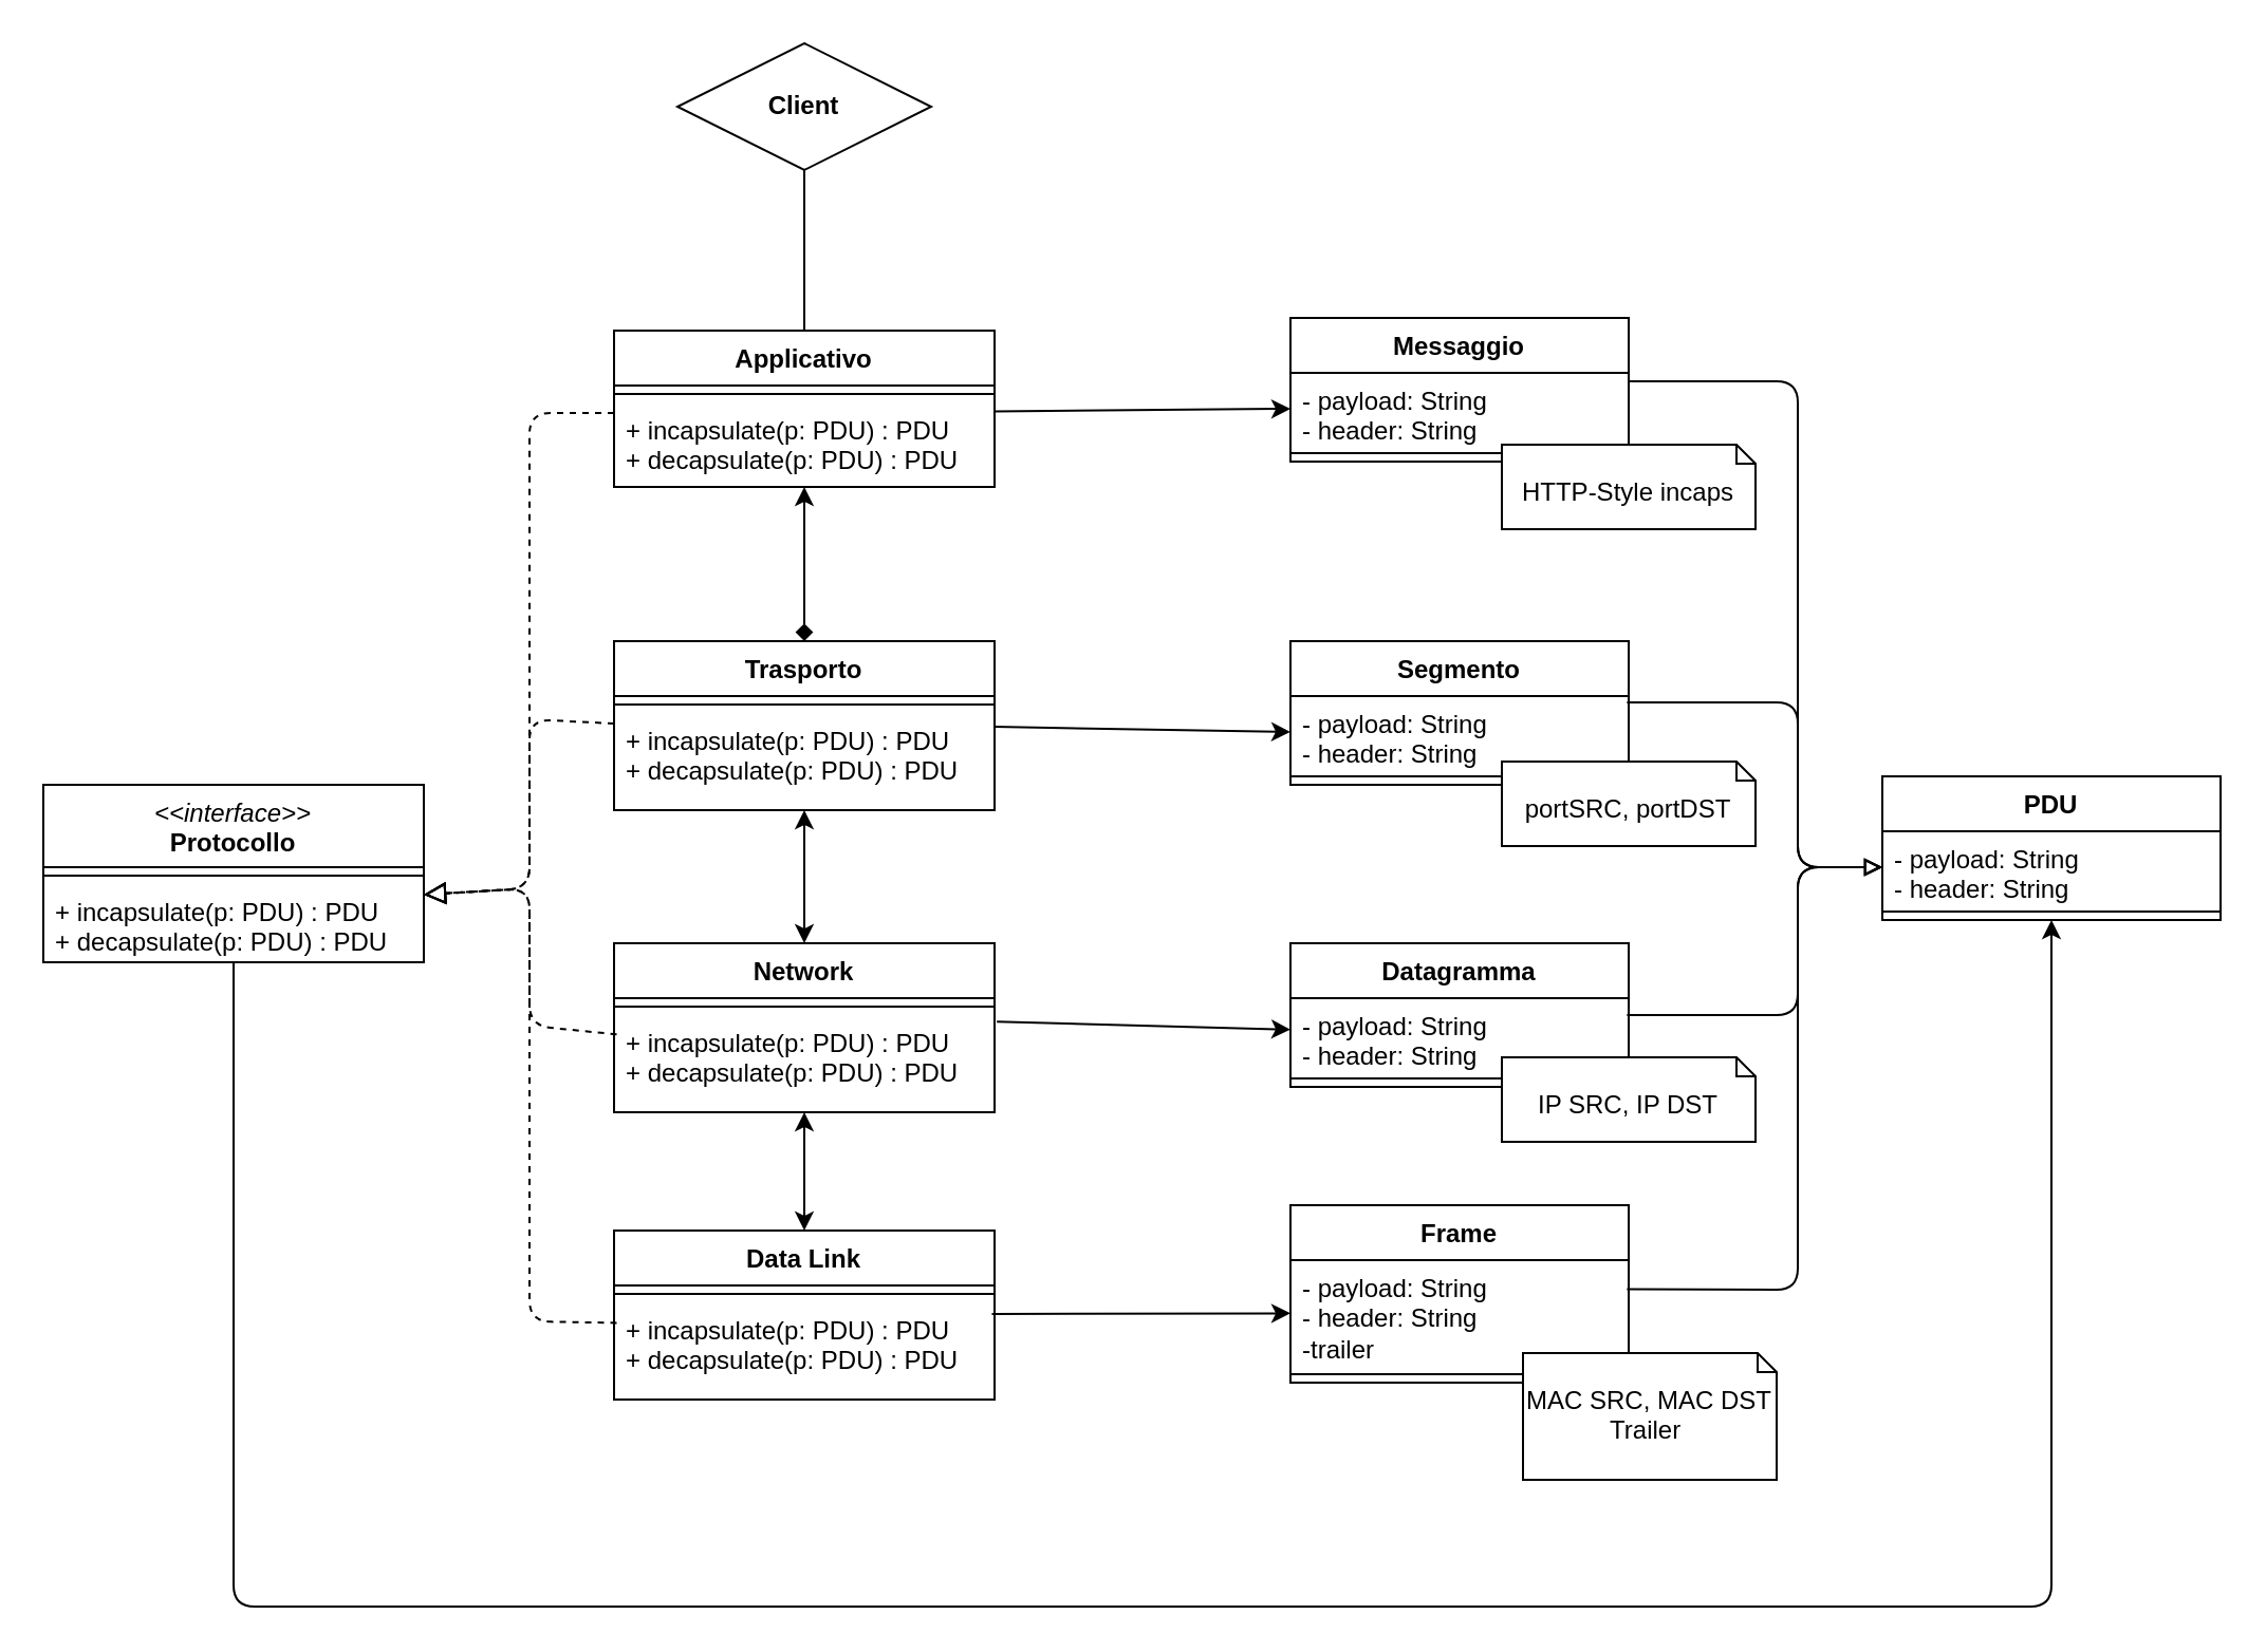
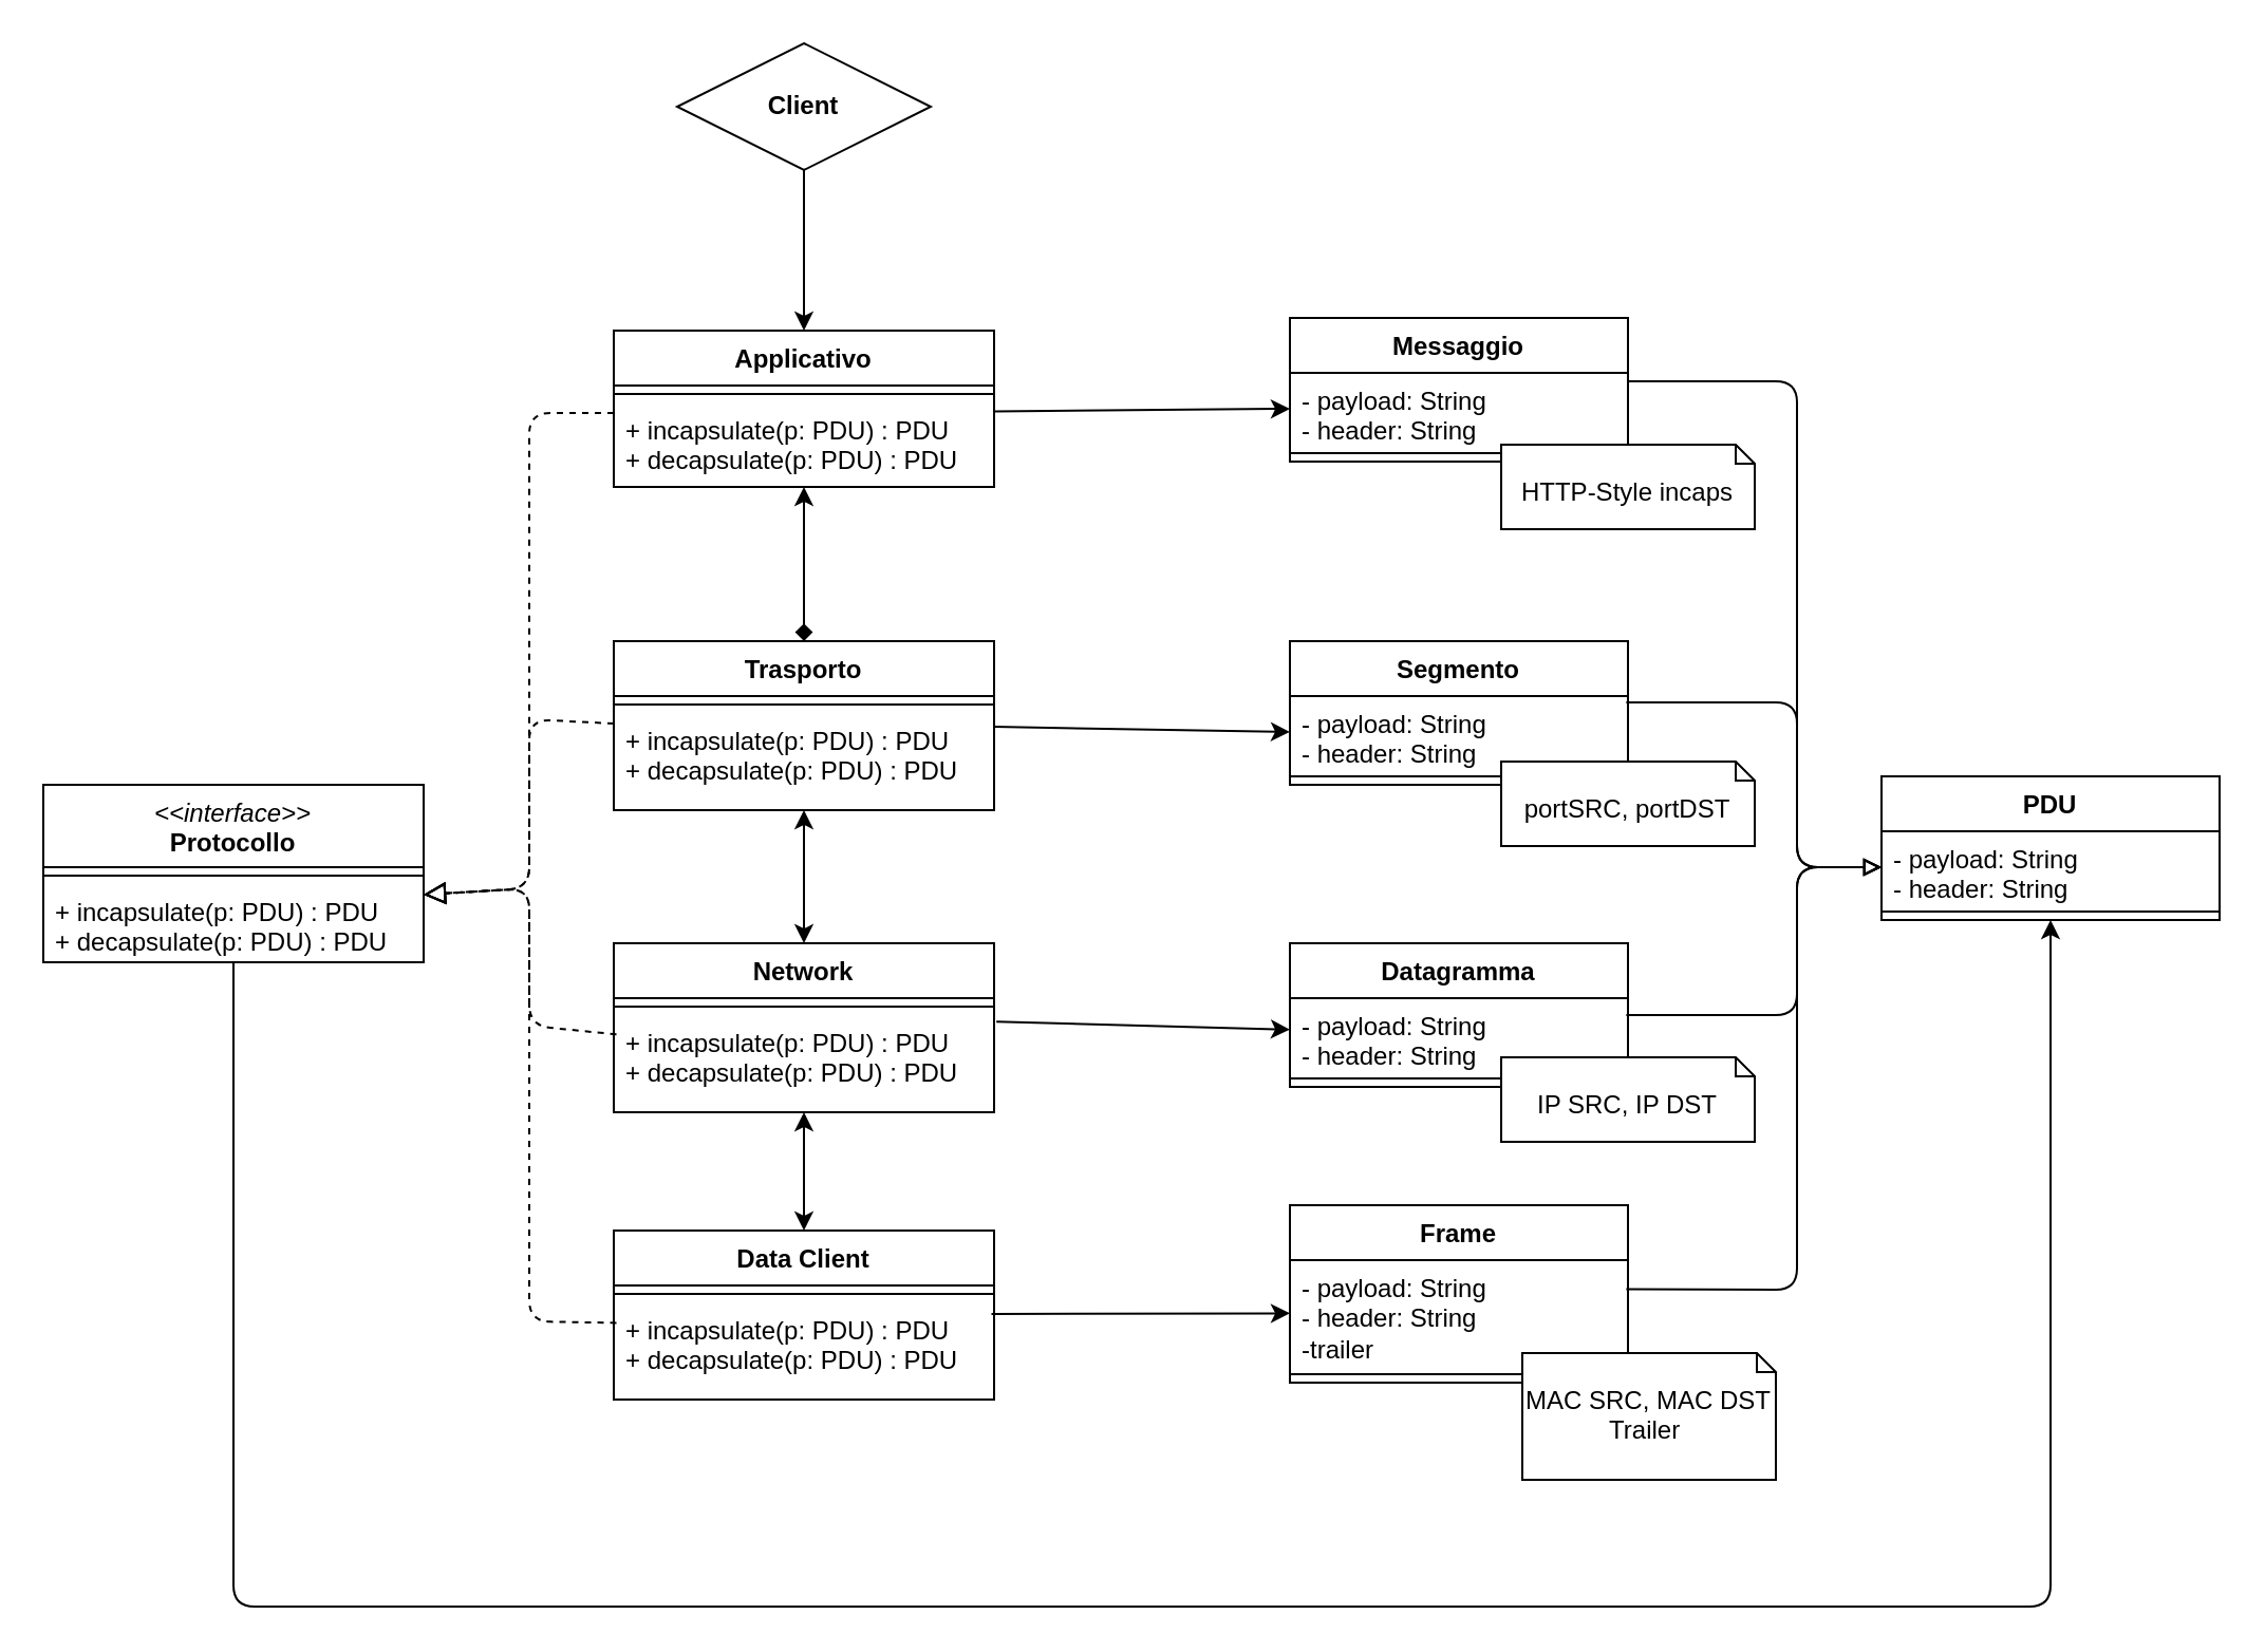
- <mxCell id="42" style="edgeStyle=none;html=1;entryX=0.5;entryY=0;entryDx=0;entryDy=0;endArrow=none;" edge="1" parent="1" source="37" target="3"><mxGeometry relative="1" as="geometry" /></mxCell>
+ <mxCell id="42" style="edgeStyle=none;html=1;entryX=0.5;entryY=0;entryDx=0;entryDy=0;" edge="1" parent="1" source="37" target="3"><mxGeometry relative="1" as="geometry" /></mxCell>
- <mxCell id="14" value="Data Link" style="swimlane;fontStyle=1;align=center;verticalAlign=top;childLayout=stackLayout;horizontal=1;startSize=26;horizontalStack=0;resizeParent=1;resizeParentMax=0;resizeLast=0;collapsible=1;marginBottom=0;whiteSpace=wrap;html=1;" vertex="1" parent="1"><mxGeometry x="290" y="582" width="180" height="80" as="geometry" /></mxCell>
+ <mxCell id="14" value="Data Client" style="swimlane;fontStyle=1;align=center;verticalAlign=top;childLayout=stackLayout;horizontal=1;startSize=26;horizontalStack=0;resizeParent=1;resizeParentMax=0;resizeLast=0;collapsible=1;marginBottom=0;whiteSpace=wrap;html=1;" vertex="1" parent="1"><mxGeometry x="290" y="582" width="180" height="80" as="geometry" /></mxCell>
